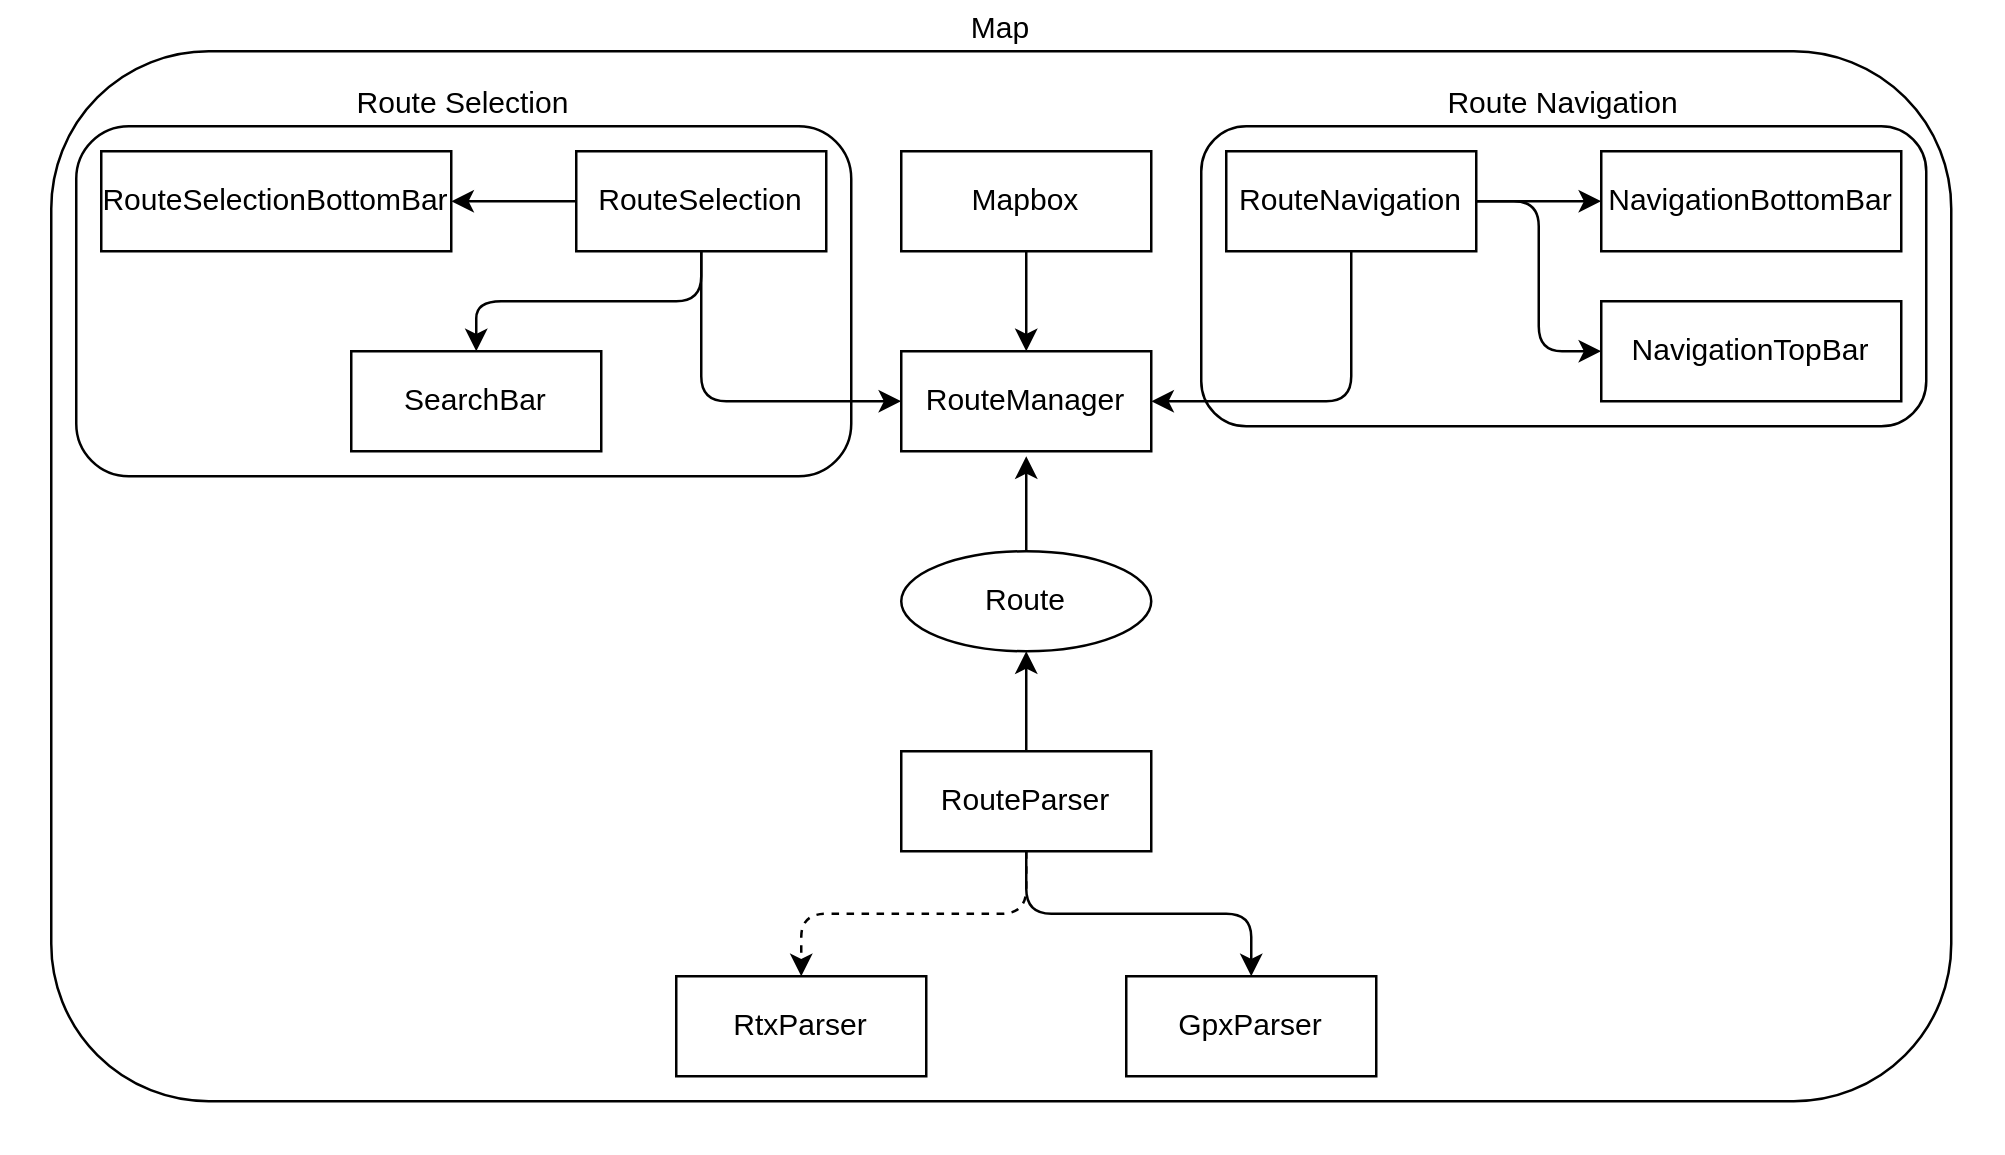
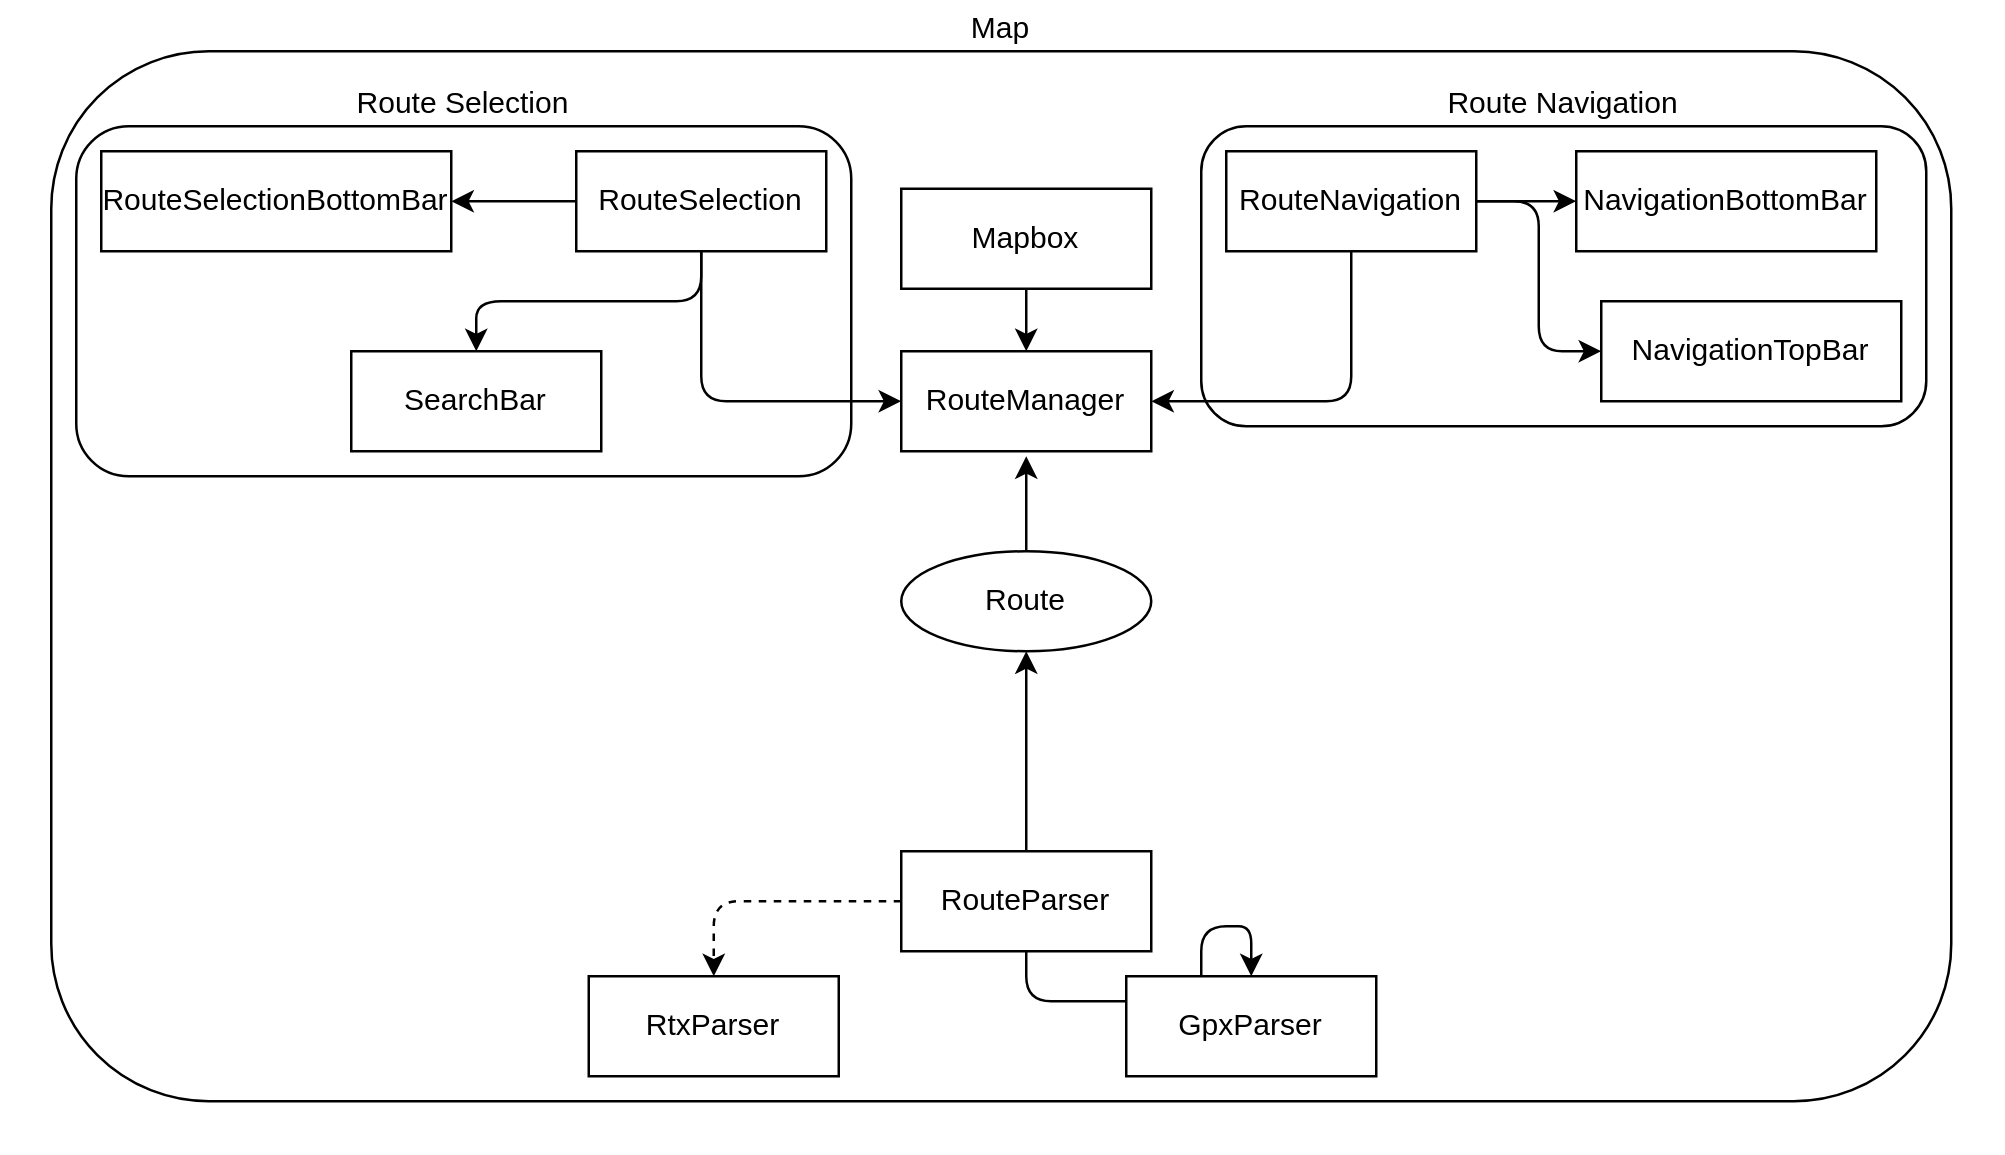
- <mxCell id="6" value="Mapbox" style="whiteSpace=wrap;html=1;align=center;rounded=0;sketch=0;" vertex="1" parent="1"><mxGeometry x="360" y="60" width="100" height="40" as="geometry" /></mxCell>
+ <mxCell id="6" value="Mapbox" style="whiteSpace=wrap;html=1;align=center;rounded=0;sketch=0;" vertex="1" parent="1"><mxGeometry x="360" y="75" width="100" height="40" as="geometry" /></mxCell>
- <mxCell id="20" value="NavigationBottomBar" style="whiteSpace=wrap;html=1;align=center;rounded=0;sketch=0;" vertex="1" parent="1"><mxGeometry x="640" y="60" width="120" height="40" as="geometry" /></mxCell>
+ <mxCell id="20" value="NavigationBottomBar" style="whiteSpace=wrap;html=1;align=center;rounded=0;sketch=0;" vertex="1" parent="1"><mxGeometry x="630" y="60" width="120" height="40" as="geometry" /></mxCell>
- <mxCell id="24" value="RouteParser" style="whiteSpace=wrap;html=1;align=center;rounded=0;sketch=0;" vertex="1" parent="1"><mxGeometry x="360" y="300" width="100" height="40" as="geometry" /></mxCell>
+ <mxCell id="24" value="RouteParser" style="whiteSpace=wrap;html=1;align=center;rounded=0;sketch=0;" vertex="1" parent="1"><mxGeometry x="360" y="340" width="100" height="40" as="geometry" /></mxCell>
- <mxCell id="25" value="RtxParser" style="whiteSpace=wrap;html=1;align=center;rounded=0;sketch=0;" vertex="1" parent="1"><mxGeometry x="270" y="390" width="100" height="40" as="geometry" /></mxCell>
+ <mxCell id="25" value="RtxParser" style="whiteSpace=wrap;html=1;align=center;rounded=0;sketch=0;" vertex="1" parent="1"><mxGeometry x="235" y="390" width="100" height="40" as="geometry" /></mxCell>
